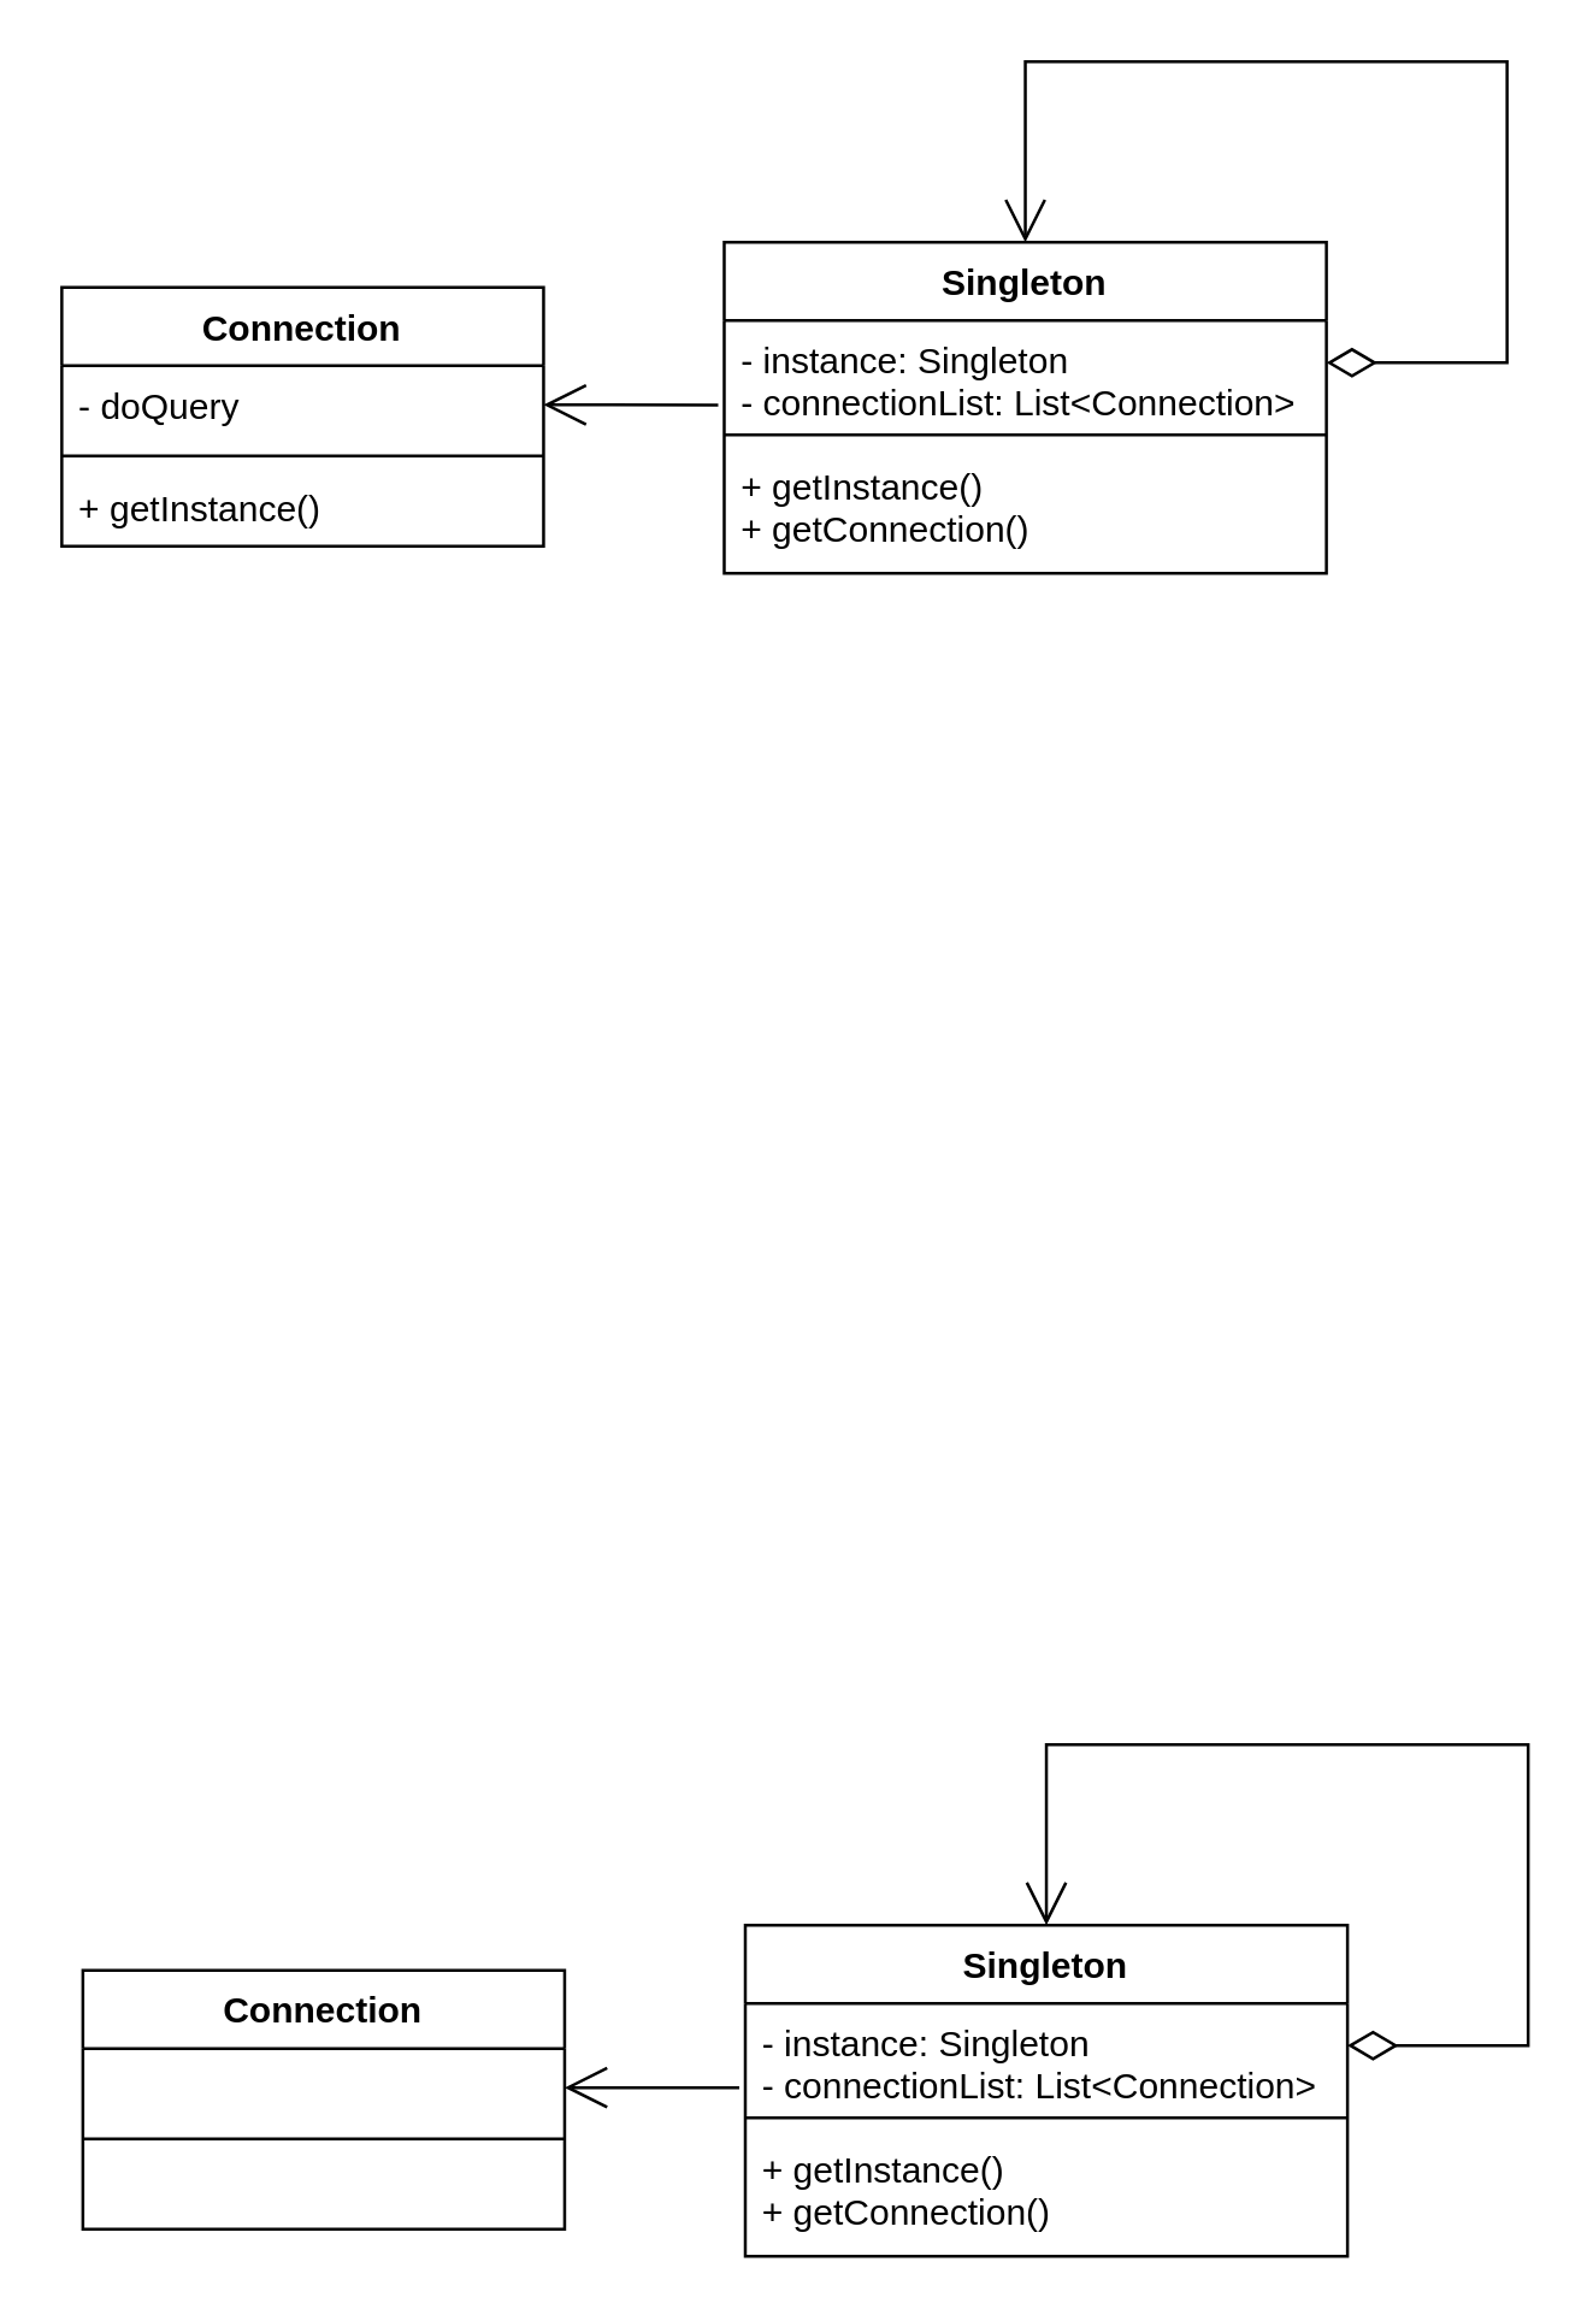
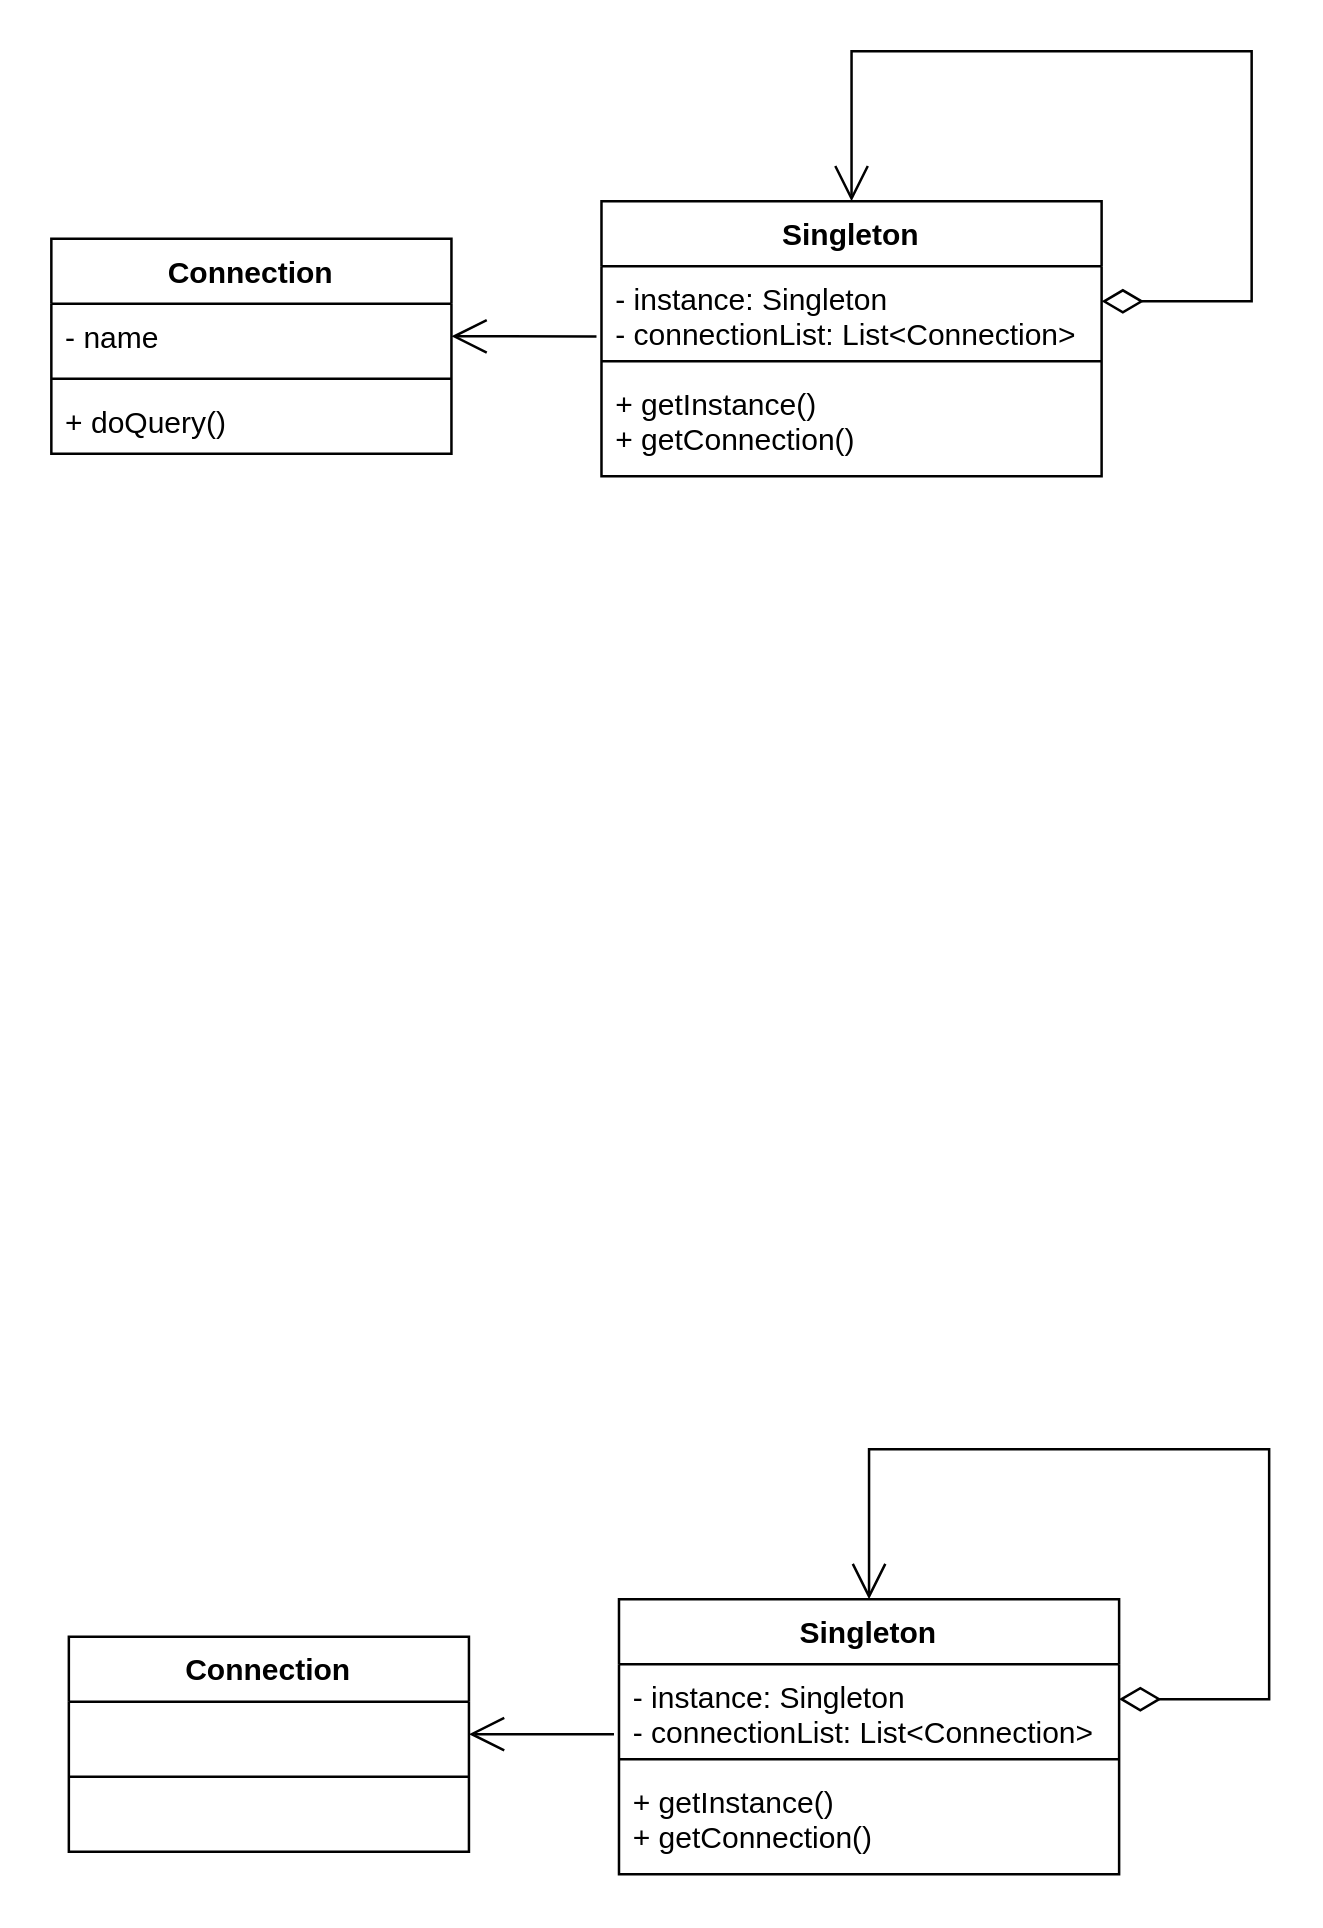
- <mxCell id="7" value="- doQuery" style="text;strokeColor=none;fillColor=none;align=left;verticalAlign=top;spacingLeft=4;spacingRight=4;overflow=hidden;rotatable=0;points=[[0,0.5],[1,0.5]];portConstraint=eastwest;" parent="6" vertex="1"><mxGeometry y="26" width="160" height="26" as="geometry" /></mxCell>
+ <mxCell id="7" value="- name" style="text;strokeColor=none;fillColor=none;align=left;verticalAlign=top;spacingLeft=4;spacingRight=4;overflow=hidden;rotatable=0;points=[[0,0.5],[1,0.5]];portConstraint=eastwest;" parent="6" vertex="1"><mxGeometry y="26" width="160" height="26" as="geometry" /></mxCell>
- <mxCell id="9" value="+ getInstance()" style="text;strokeColor=none;fillColor=none;align=left;verticalAlign=top;spacingLeft=4;spacingRight=4;overflow=hidden;rotatable=0;points=[[0,0.5],[1,0.5]];portConstraint=eastwest;" parent="6" vertex="1"><mxGeometry y="60" width="160" height="26" as="geometry" /></mxCell>
+ <mxCell id="9" value="+ doQuery()" style="text;strokeColor=none;fillColor=none;align=left;verticalAlign=top;spacingLeft=4;spacingRight=4;overflow=hidden;rotatable=0;points=[[0,0.5],[1,0.5]];portConstraint=eastwest;" parent="6" vertex="1"><mxGeometry y="60" width="160" height="26" as="geometry" /></mxCell>
